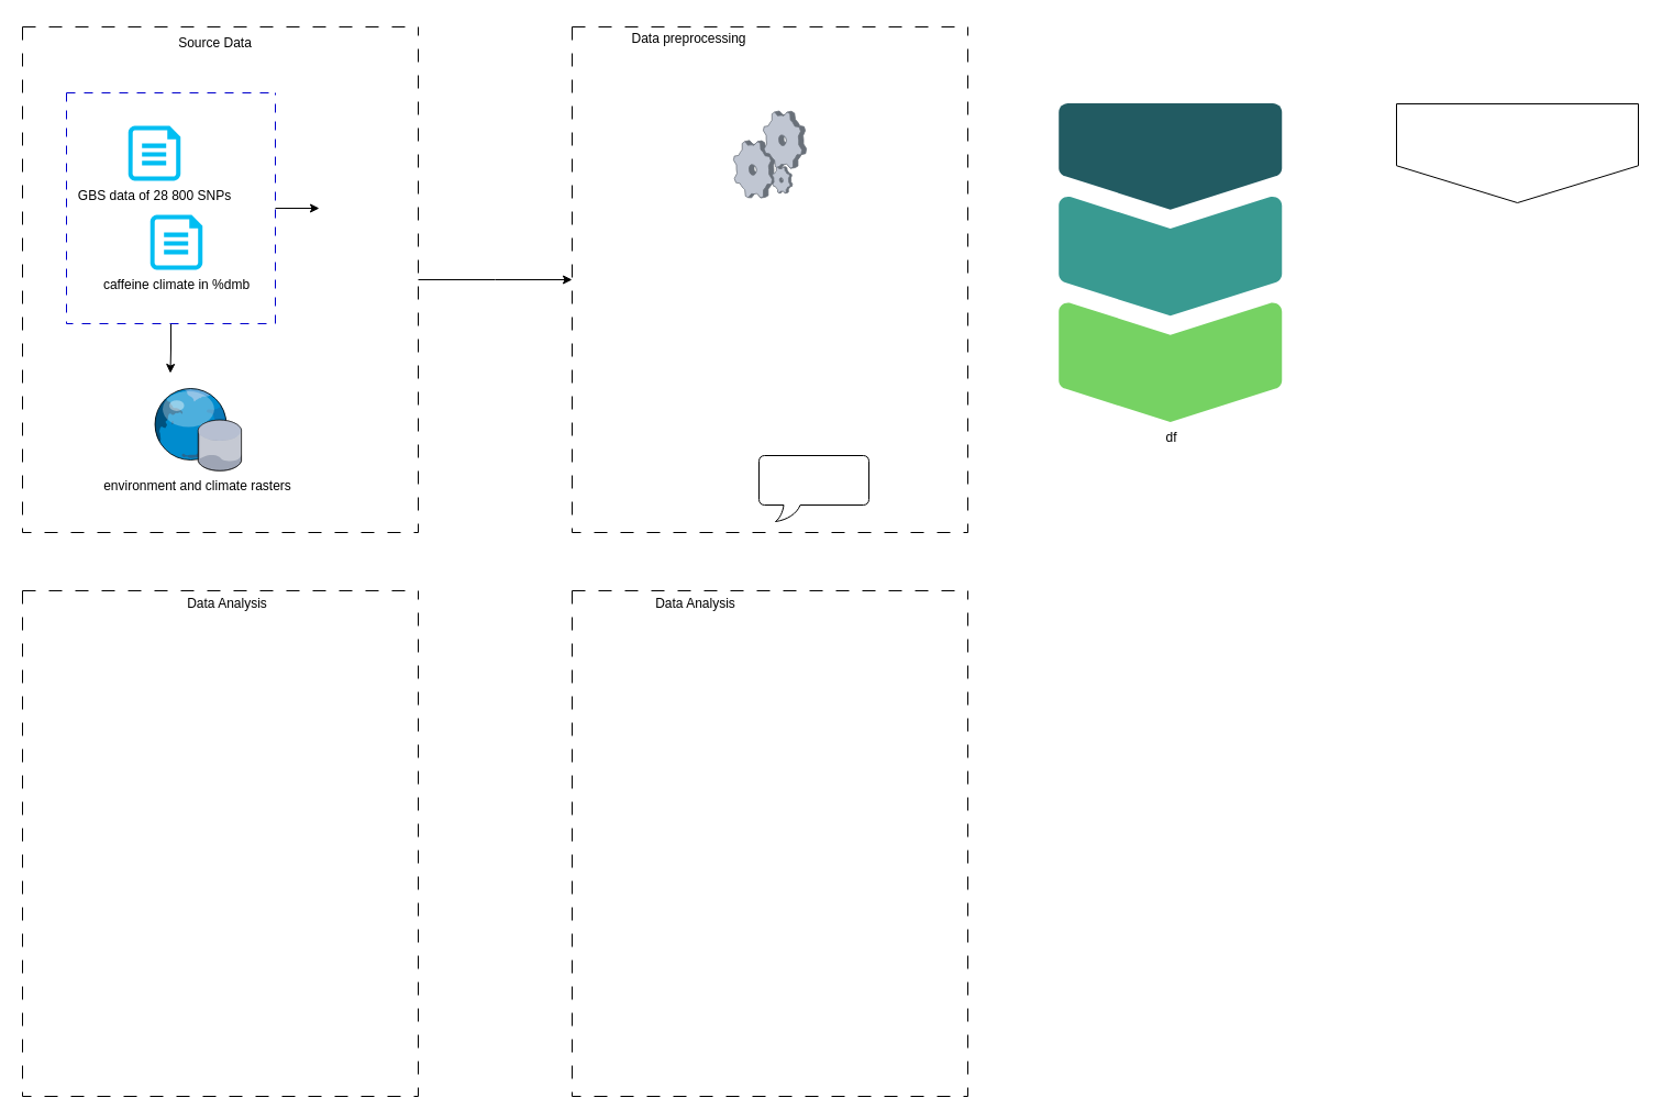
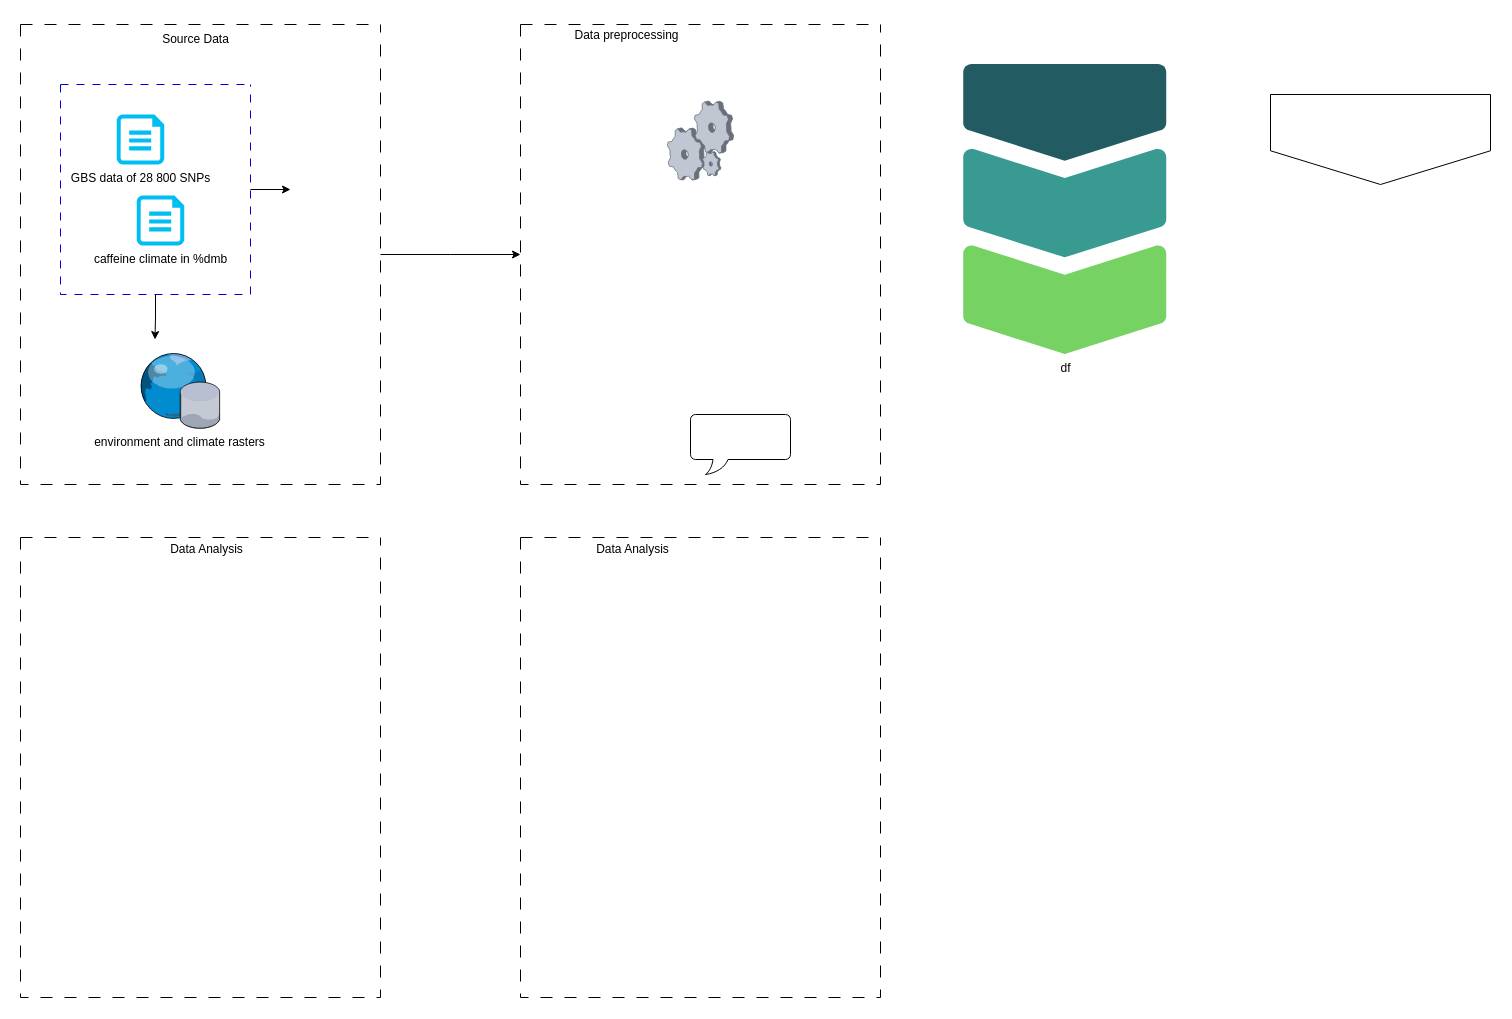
- <mxCell id="20" value="df" style="image;aspect=fixed;html=1;points=[];align=center;fontSize=12;image=img/lib/azure2/other/Business_Process_Tracking.svg;" vertex="1" parent="1"><mxGeometry x="960" y="94" width="209.48" height="290" as="geometry" /></mxCell>
+ <mxCell id="20" value="df" style="image;aspect=fixed;html=1;points=[];align=center;fontSize=12;image=img/lib/azure2/other/Business_Process_Tracking.svg;" vertex="1" parent="1"><mxGeometry x="960" y="64" width="209.48" height="290" as="geometry" /></mxCell>
